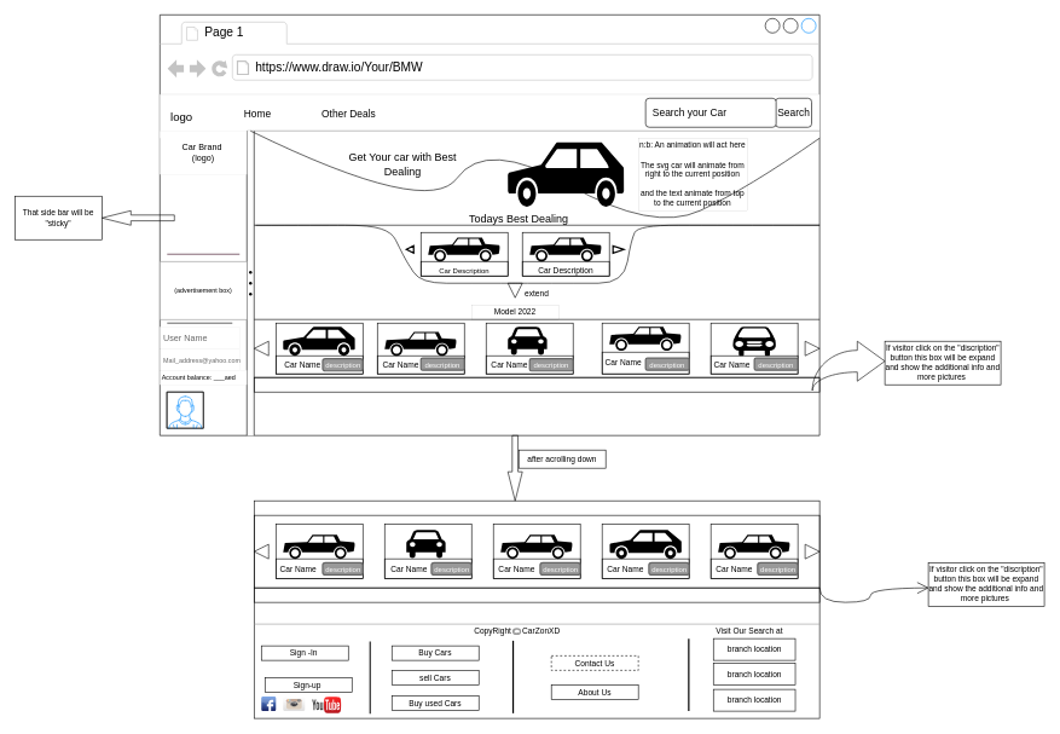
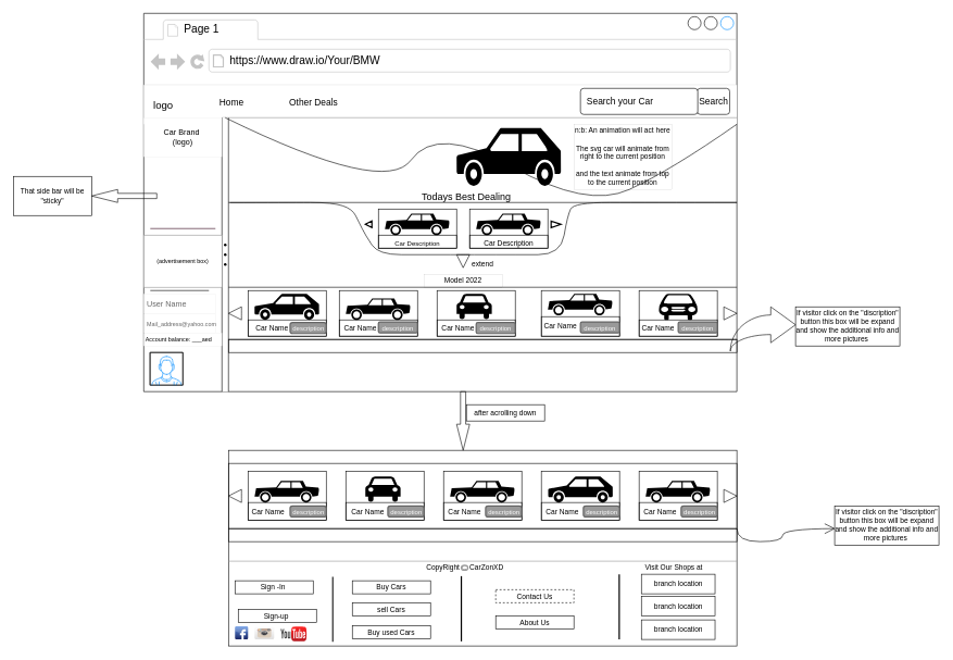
- <mxCell id="22" value="&lt;font style=&quot;font-size: 15px;&quot;&gt;Get Your car with Best Dealing&lt;/font&gt;" style="rounded=0;whiteSpace=wrap;html=1;fontSize=16;fillColor=none;strokeColor=none;" parent="2" vertex="1"><mxGeometry x="240" y="174.5" width="190" height="60" as="geometry" /></mxCell>
- <mxCell id="101" value="Visit Our Search at&amp;nbsp;" style="rounded=0;whiteSpace=wrap;html=1;shadow=0;sketch=0;strokeColor=none;strokeWidth=1;fontSize=11;fillColor=none;" parent="1" vertex="1"><mxGeometry x="939.5" y="860" width="190" height="20" as="geometry" /></mxCell>
+ <mxCell id="101" value="Visit Our Shops at&amp;nbsp;" style="rounded=0;whiteSpace=wrap;html=1;shadow=0;sketch=0;strokeColor=none;strokeWidth=1;fontSize=11;fillColor=none;" parent="1" vertex="1"><mxGeometry x="939.5" y="860" width="190" height="20" as="geometry" /></mxCell>
